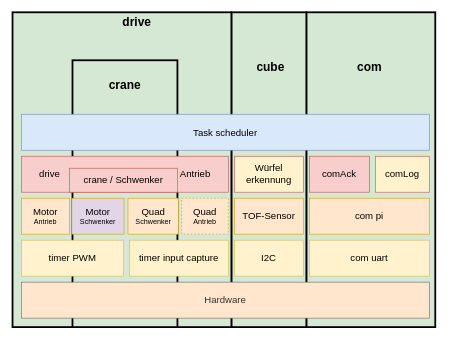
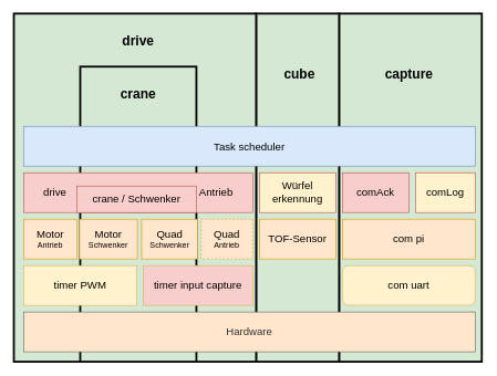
- <mxCell id="24" value="&lt;font style=&quot;font-size: 20px&quot;&gt;&lt;b&gt;drive&lt;/b&gt;&lt;/font&gt;" style="text;html=1;strokeColor=none;fillColor=none;align=center;verticalAlign=middle;whiteSpace=wrap;rounded=0;" vertex="1" parent="1"><mxGeometry x="117" y="25" width="221" height="20" as="geometry" /></mxCell>
+ <mxCell id="24" value="&lt;font style=&quot;font-size: 20px&quot;&gt;&lt;b&gt;drive&lt;/b&gt;&lt;/font&gt;" style="text;html=1;strokeColor=none;fillColor=none;align=center;verticalAlign=middle;whiteSpace=wrap;rounded=0;" vertex="1" parent="1"><mxGeometry x="97" y="50" width="221" height="20" as="geometry" /></mxCell>
- <mxCell id="25" value="&lt;font style=&quot;font-size: 20px&quot;&gt;&lt;b&gt;com&lt;/b&gt;&lt;/font&gt;" style="text;html=1;strokeColor=none;fillColor=none;align=center;verticalAlign=middle;whiteSpace=wrap;rounded=0;" vertex="1" parent="1"><mxGeometry x="504.5" y="100" width="221" height="20" as="geometry" /></mxCell>
+ <mxCell id="25" value="&lt;font style=&quot;font-size: 20px&quot;&gt;&lt;b&gt;capture&lt;/b&gt;&lt;/font&gt;" style="text;html=1;strokeColor=none;fillColor=none;align=center;verticalAlign=middle;whiteSpace=wrap;rounded=0;" vertex="1" parent="1"><mxGeometry x="504.5" y="100" width="221" height="20" as="geometry" /></mxCell>
- <mxCell id="12" value="&lt;font style=&quot;font-size: 16px&quot;&gt;Motor&lt;br&gt;&lt;/font&gt;Schwenker&lt;br&gt;" style="rounded=0;whiteSpace=wrap;html=1;fillColor=#e1d5e7;strokeColor=#d79b00;" parent="1" vertex="1"><mxGeometry x="119" y="330" width="87" height="60" as="geometry" /></mxCell>
+ <mxCell id="12" value="&lt;font style=&quot;font-size: 16px&quot;&gt;Motor&lt;br&gt;&lt;/font&gt;Schwenker&lt;br&gt;" style="rounded=0;whiteSpace=wrap;html=1;fillColor=#ffe6cc;strokeColor=#d79b00;" parent="1" vertex="1"><mxGeometry x="119" y="330" width="87" height="60" as="geometry" /></mxCell>
- <mxCell id="9" value="&lt;font style=&quot;font-size: 16px&quot;&gt;timer input capture&lt;/font&gt;&lt;br&gt;" style="rounded=0;whiteSpace=wrap;html=1;fillColor=#fff2cc;strokeColor=#d6b656;" parent="1" vertex="1"><mxGeometry x="215" y="400" width="165" height="60" as="geometry" /></mxCell>
+ <mxCell id="9" value="&lt;font style=&quot;font-size: 16px&quot;&gt;timer input capture&lt;/font&gt;&lt;br&gt;" style="rounded=0;whiteSpace=wrap;html=1;fillColor=#f8cecc;strokeColor=#d6b656;" parent="1" vertex="1"><mxGeometry x="215" y="400" width="165" height="60" as="geometry" /></mxCell>
- <mxCell id="8" value="&lt;font style=&quot;font-size: 16px&quot;&gt;I2C&lt;/font&gt;&lt;br&gt;" style="rounded=0;whiteSpace=wrap;html=1;fillColor=#fff2cc;strokeColor=#d6b656;" parent="1" vertex="1"><mxGeometry x="390" y="400" width="115" height="60" as="geometry" /></mxCell>
- <mxCell id="7" value="&lt;font style=&quot;font-size: 16px&quot;&gt;com uart&lt;/font&gt;&lt;br&gt;" style="rounded=0;whiteSpace=wrap;html=1;fillColor=#fff2cc;strokeColor=#d6b656;" parent="1" vertex="1"><mxGeometry x="515" y="400" width="200" height="60" as="geometry" /></mxCell>
+ <mxCell id="7" value="&lt;font style=&quot;font-size: 16px&quot;&gt;com uart&lt;/font&gt;&lt;br&gt;" style="whiteSpace=wrap;html=1;fillColor=#fff2cc;strokeColor=#d6b656;rounded=1;" parent="1" vertex="1"><mxGeometry x="515" y="400" width="200" height="60" as="geometry" /></mxCell>
